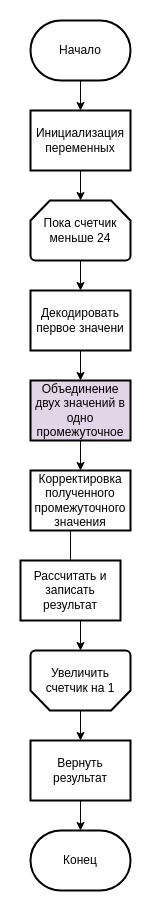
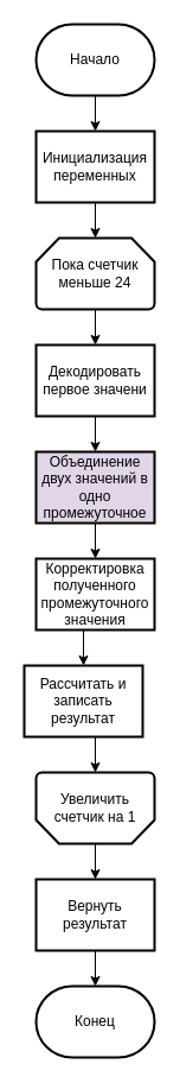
- <mxCell id="11" style="edgeStyle=orthogonalEdgeStyle;rounded=0;orthogonalLoop=1;jettySize=auto;html=1;exitX=0.5;exitY=1;exitDx=0;exitDy=0;entryX=0.5;entryY=0;entryDx=0;entryDy=0;endArrow=none;" edge="1" parent="1" source="12" target="13"><mxGeometry relative="1" as="geometry" /></mxCell>
+ <mxCell id="11" style="edgeStyle=orthogonalEdgeStyle;rounded=0;orthogonalLoop=1;jettySize=auto;html=1;exitX=0.5;exitY=1;exitDx=0;exitDy=0;entryX=0.5;entryY=0;entryDx=0;entryDy=0;" edge="1" parent="1" source="12" target="13"><mxGeometry relative="1" as="geometry" /></mxCell>
